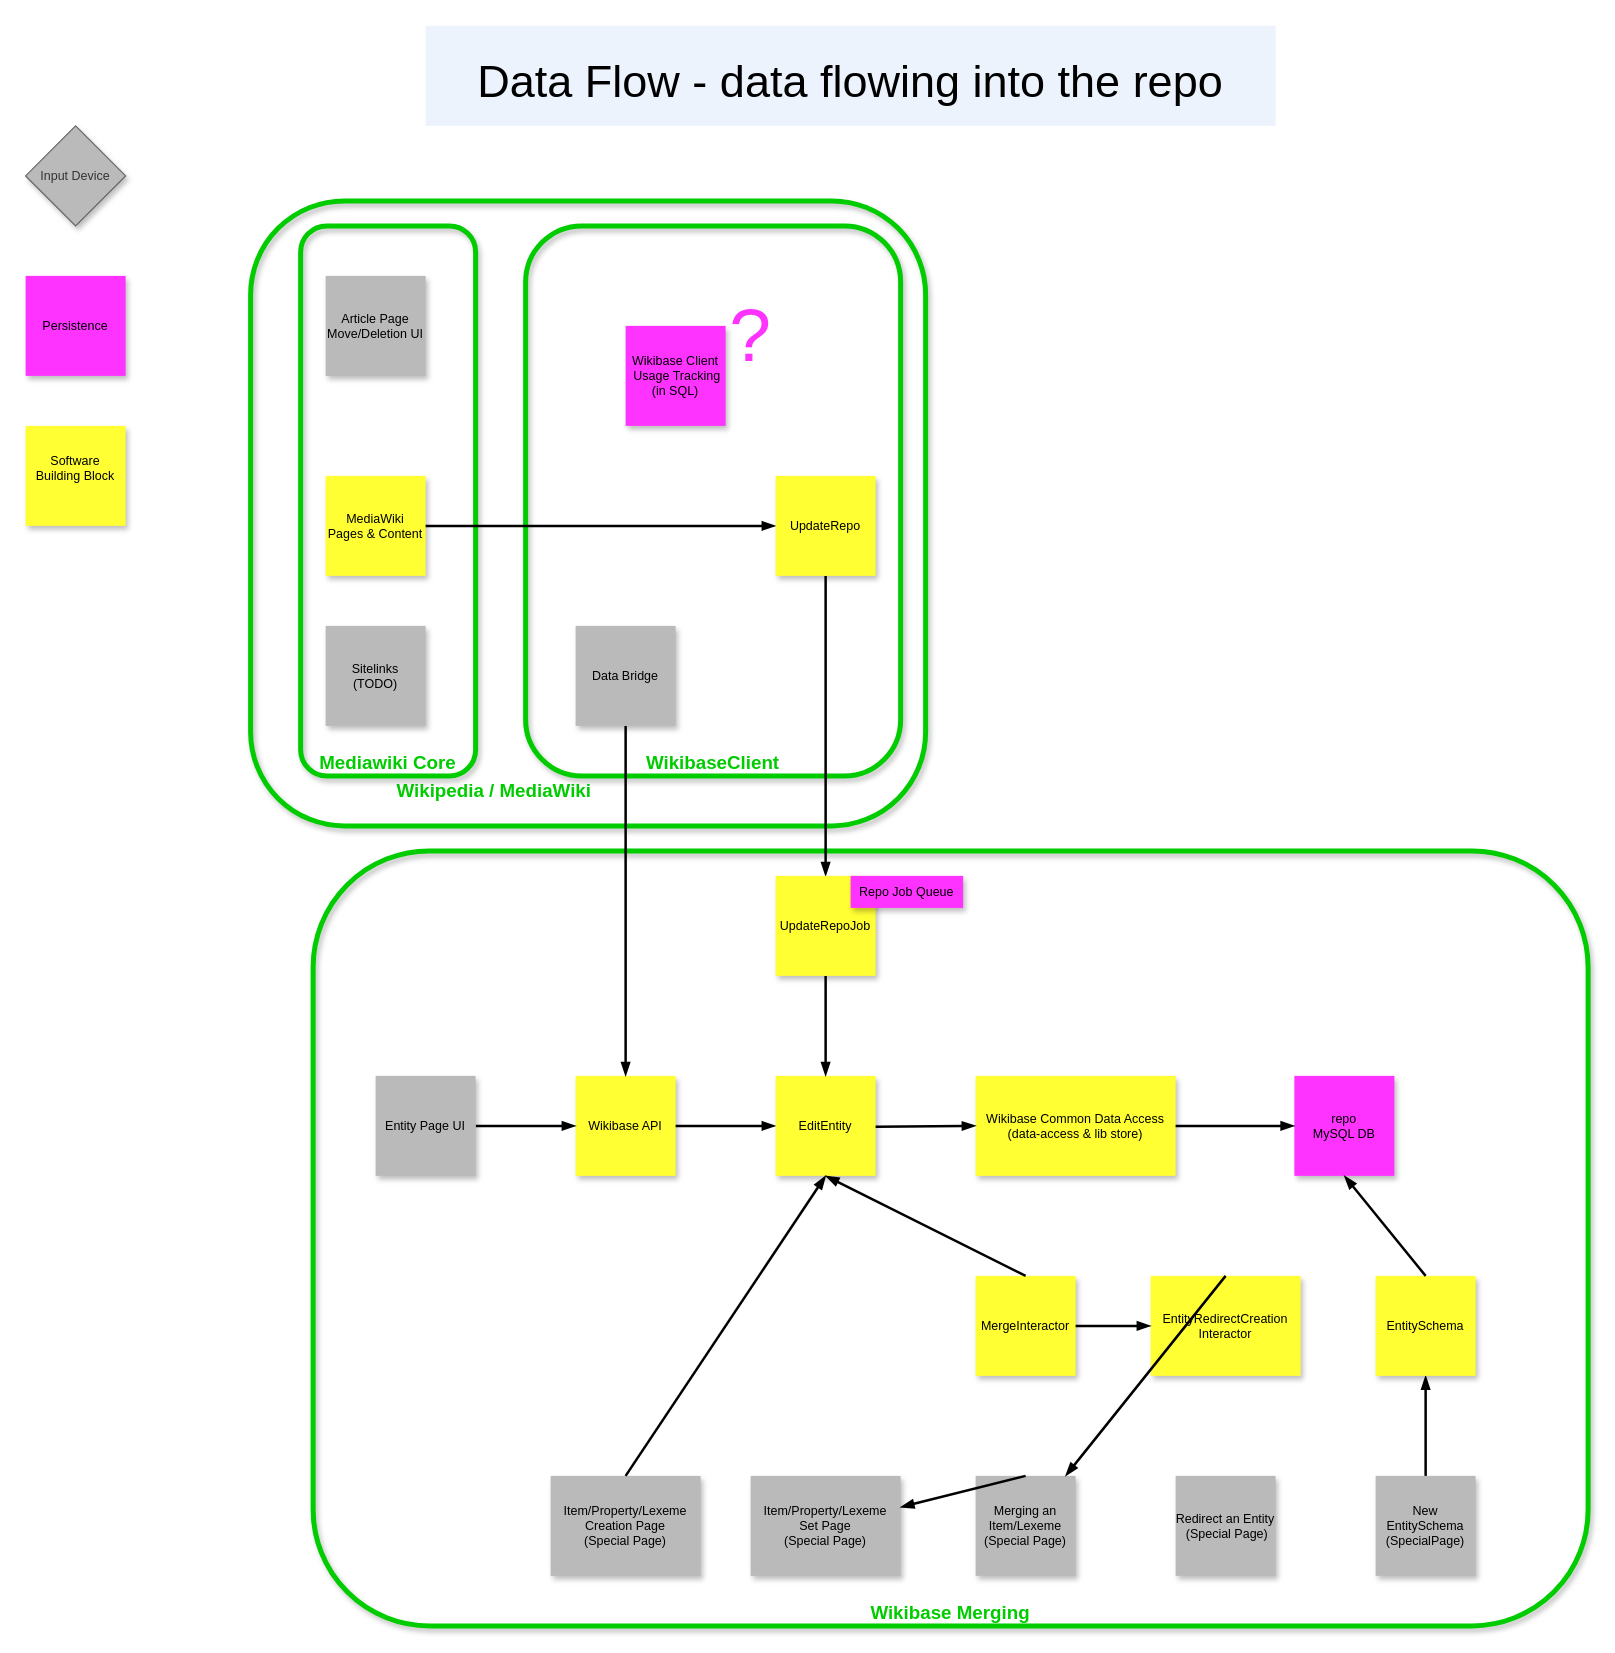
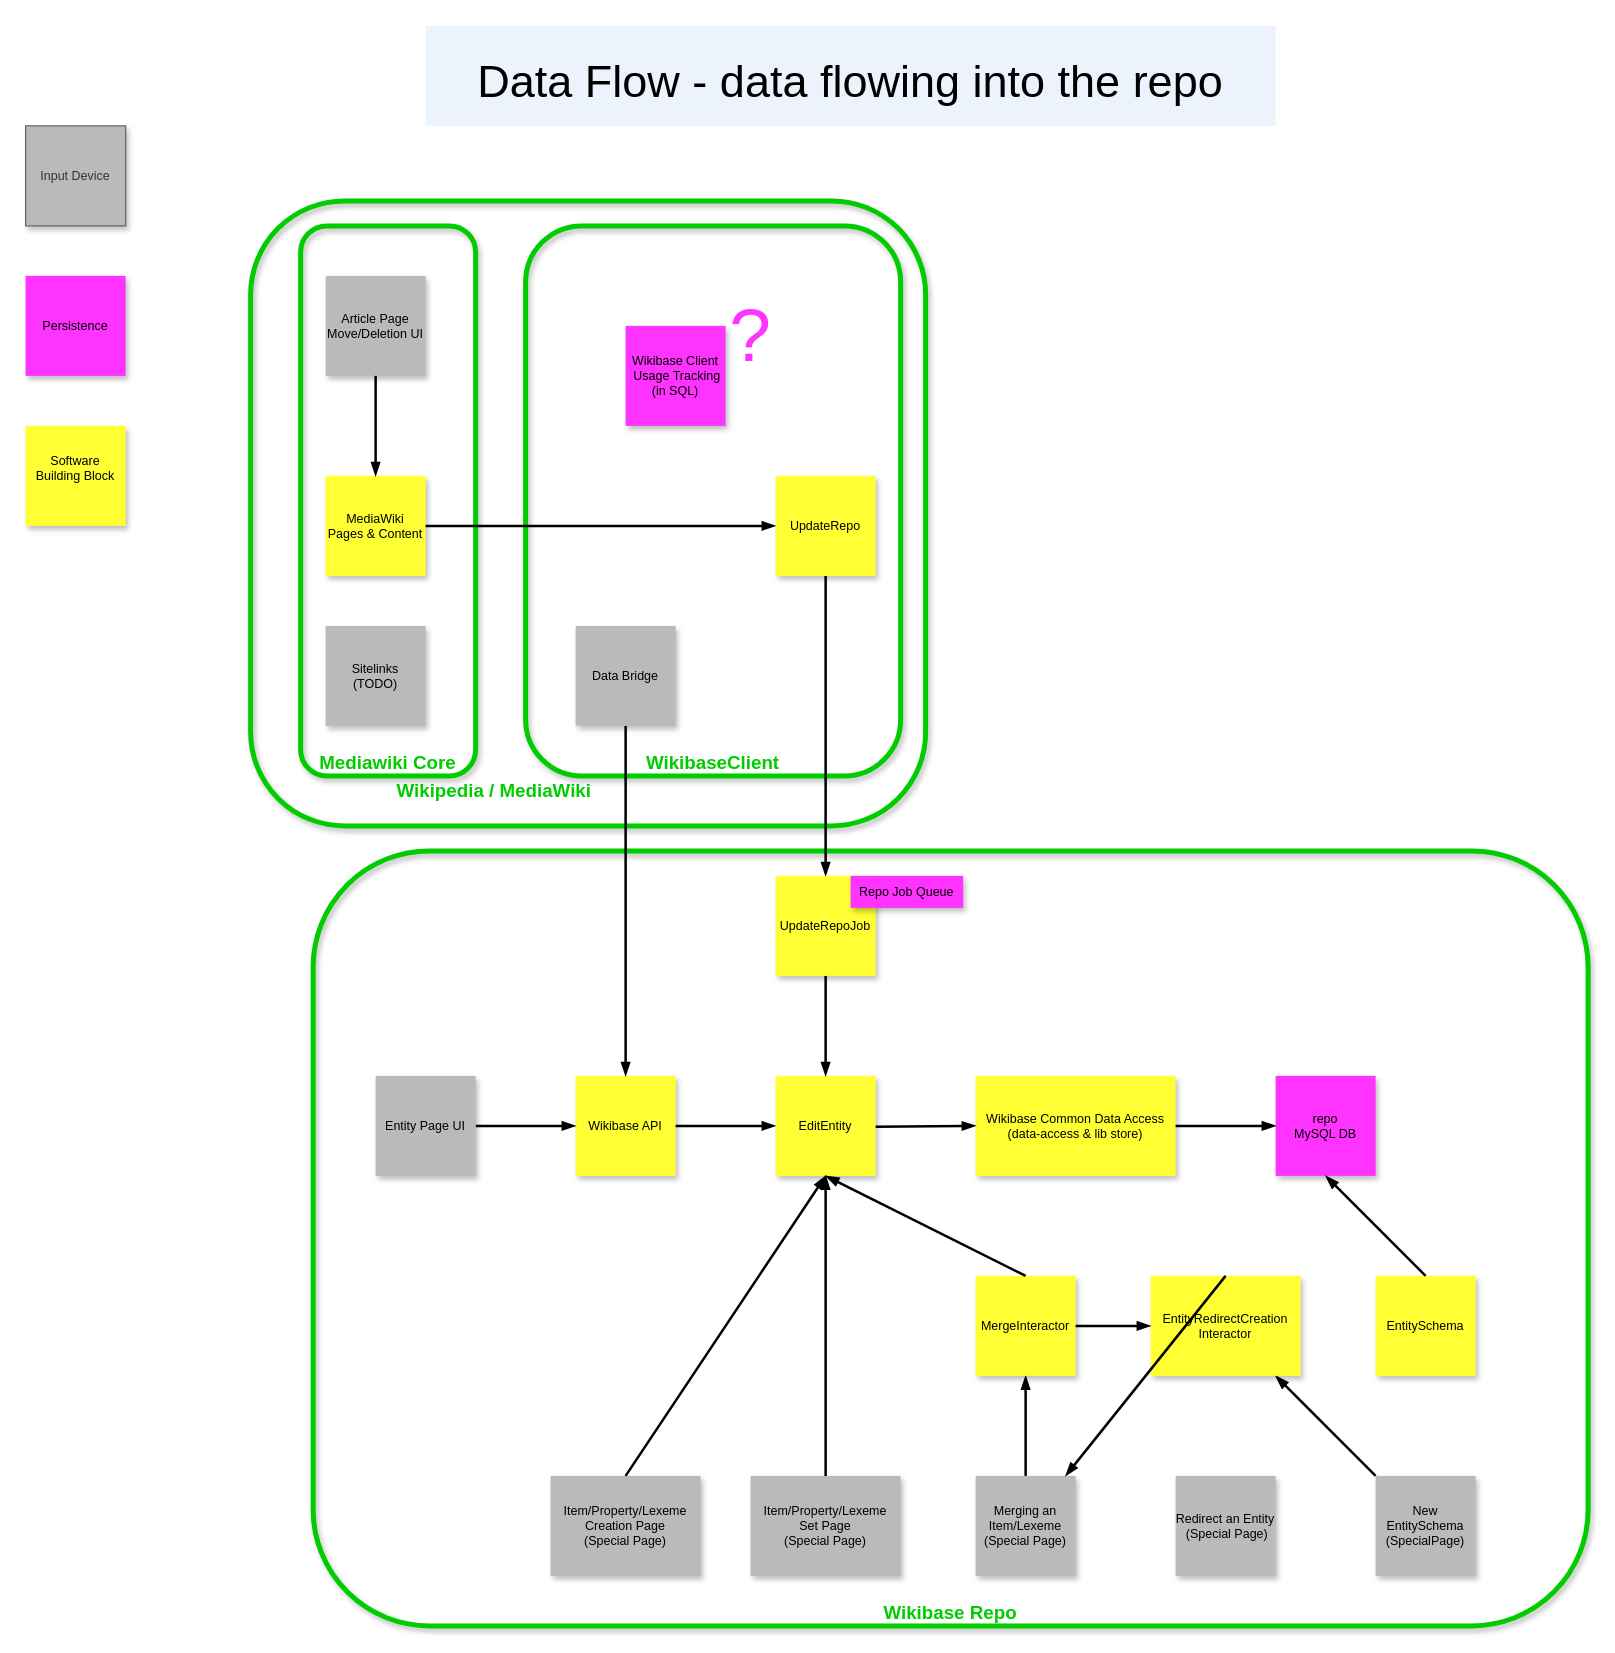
- <mxCell id="8" value="Input Device" style="rhombus;shadow=1;fontSize=10;fontColor=#333333;strokeColor=#666666;fillColor=#BABABA;" parent="1" vertex="1"><mxGeometry x="20" y="100" width="80" height="80" as="geometry" /></mxCell>
+ <mxCell id="8" value="Input Device" style="rounded=0;shadow=1;fontSize=10;fontColor=#333333;strokeColor=#666666;fillColor=#BABABA;" parent="1" vertex="1"><mxGeometry x="20" y="100" width="80" height="80" as="geometry" /></mxCell>
+ <mxCell id="13" value="" style="endArrow=blockThin;html=1;strokeColor=#000000;fontSize=10;fontColor=#000000;entryX=0.5;entryY=0;entryDx=0;entryDy=0;strokeWidth=2;exitX=0.5;exitY=0;exitDx=0;exitDy=0;endFill=1;" parent="1" source="12" target="11" edge="1"><mxGeometry width="50" height="50" relative="1" as="geometry"><mxPoint x="300" y="340" as="sourcePoint" /><mxPoint x="398.82" y="310" as="targetPoint" /></mxGeometry></mxCell>
- <mxCell id="32" value="repo&#10;MySQL DB" style="rounded=0;shadow=1;fontSize=10;fontColor=#000000;strokeColor=none;fillColor=#FF33FF;direction=west;" parent="1" vertex="1"><mxGeometry x="1035" y="860" width="80" height="80" as="geometry" /></mxCell>
+ <mxCell id="32" value="repo&#10;MySQL DB" style="rounded=0;shadow=1;fontSize=10;fontColor=#000000;strokeColor=none;fillColor=#FF33FF;direction=west;" parent="1" vertex="1"><mxGeometry x="1020" y="860" width="80" height="80" as="geometry" /></mxCell>
+ <mxCell id="28" value="" style="endArrow=blockThin;html=1;strokeColor=#000000;fontSize=10;fontColor=#000000;entryX=0.5;entryY=1;entryDx=0;entryDy=0;strokeWidth=2;exitX=0.5;exitY=0;exitDx=0;exitDy=0;endFill=1;" parent="1" source="24" target="42" edge="1"><mxGeometry width="50" height="50" relative="1" as="geometry"><mxPoint x="660" y="1113.01" as="sourcePoint" /><mxPoint x="500" y="1059.677" as="targetPoint" /></mxGeometry></mxCell>
- <mxCell id="31" value="" style="endArrow=blockThin;html=1;strokeColor=#000000;fontSize=10;fontColor=#000000;entryX=1;entryY=0.5;entryDx=0;entryDy=0;strokeWidth=2;endFill=1;" parent="1" source="27" target="45" edge="1"><mxGeometry width="50" height="50" relative="1" as="geometry"><mxPoint x="990" y="1190" as="sourcePoint" /><mxPoint x="990" y="1150" as="targetPoint" /></mxGeometry></mxCell>
+ <mxCell id="31" value="" style="endArrow=blockThin;html=1;strokeColor=#000000;fontSize=10;fontColor=#000000;strokeWidth=2;endFill=1;" parent="1" source="27" target="36" edge="1"><mxGeometry width="50" height="50" relative="1" as="geometry"><mxPoint x="990" y="1190" as="sourcePoint" /><mxPoint x="990" y="1150" as="targetPoint" /></mxGeometry></mxCell>
- <mxCell id="30" value="" style="endArrow=blockThin;html=1;strokeColor=#000000;fontSize=10;fontColor=#000000;strokeWidth=2;exitX=0.5;exitY=0;exitDx=0;exitDy=0;endFill=1;" parent="1" source="25" target="24" edge="1"><mxGeometry width="50" height="50" relative="1" as="geometry"><mxPoint x="670" y="1190" as="sourcePoint" /><mxPoint x="670" y="1016.667" as="targetPoint" /></mxGeometry></mxCell>
+ <mxCell id="30" value="" style="endArrow=blockThin;html=1;strokeColor=#000000;fontSize=10;fontColor=#000000;entryX=0.5;entryY=1;entryDx=0;entryDy=0;strokeWidth=2;exitX=0.5;exitY=0;exitDx=0;exitDy=0;endFill=1;" parent="1" source="25" target="35" edge="1"><mxGeometry width="50" height="50" relative="1" as="geometry"><mxPoint x="670" y="1190" as="sourcePoint" /><mxPoint x="670" y="1016.667" as="targetPoint" /></mxGeometry></mxCell>
- <mxCell id="4" value="Wikibase Merging" style="rounded=1;shadow=1;fontSize=15;fillColor=none;strokeColor=#00CC00;strokeWidth=4;fontColor=#00CC00;fontStyle=1;labelBorderColor=none;labelBackgroundColor=none;horizontal=1;verticalAlign=bottom;" parent="1" vertex="1"><mxGeometry x="250" y="680" width="1020" height="620" as="geometry" /></mxCell>
+ <mxCell id="4" value="Wikibase Repo" style="rounded=1;shadow=1;fontSize=15;fillColor=none;strokeColor=#00CC00;strokeWidth=4;fontColor=#00CC00;fontStyle=1;labelBorderColor=none;labelBackgroundColor=none;horizontal=1;verticalAlign=bottom;" parent="1" vertex="1"><mxGeometry x="250" y="680" width="1020" height="620" as="geometry" /></mxCell>
